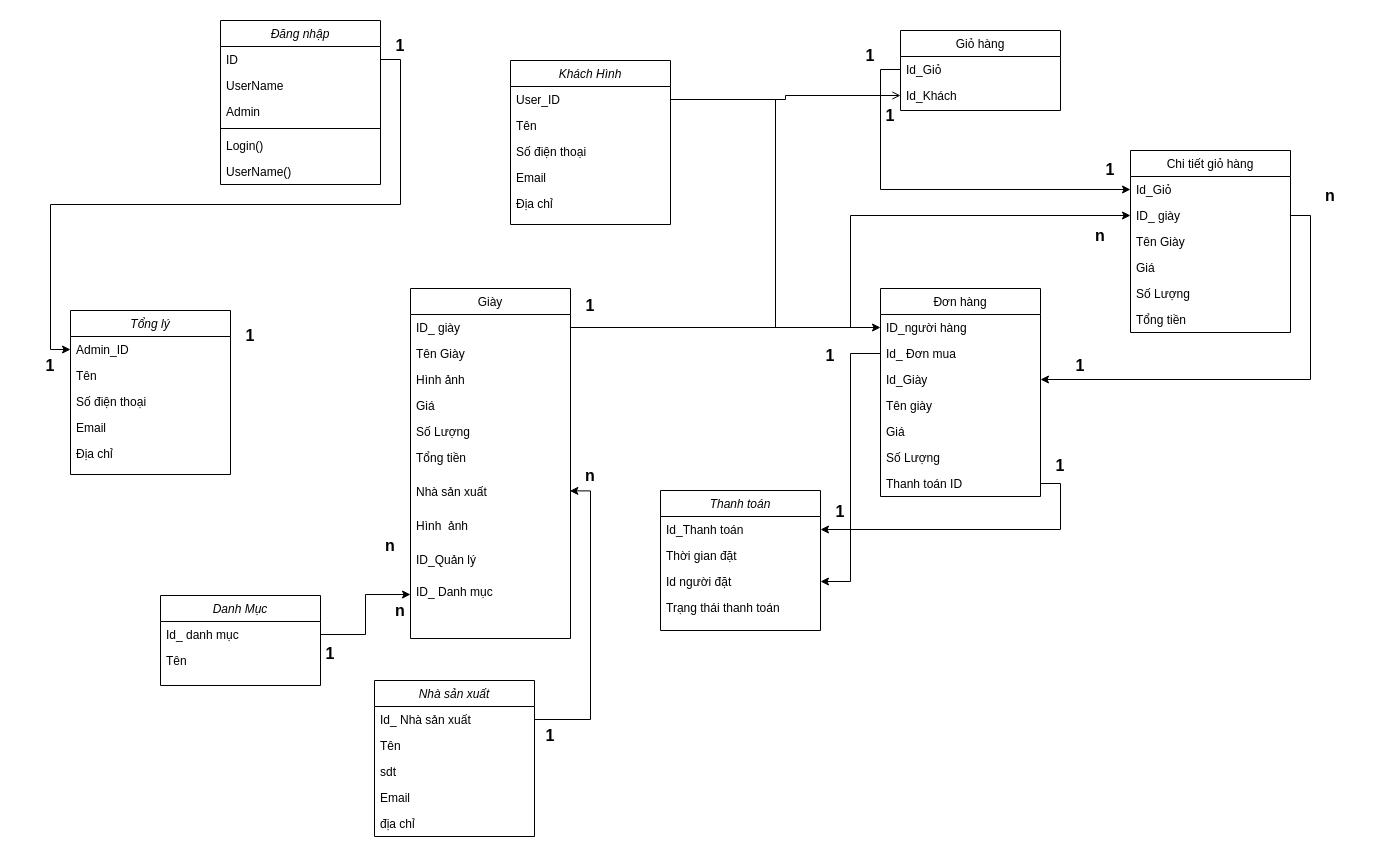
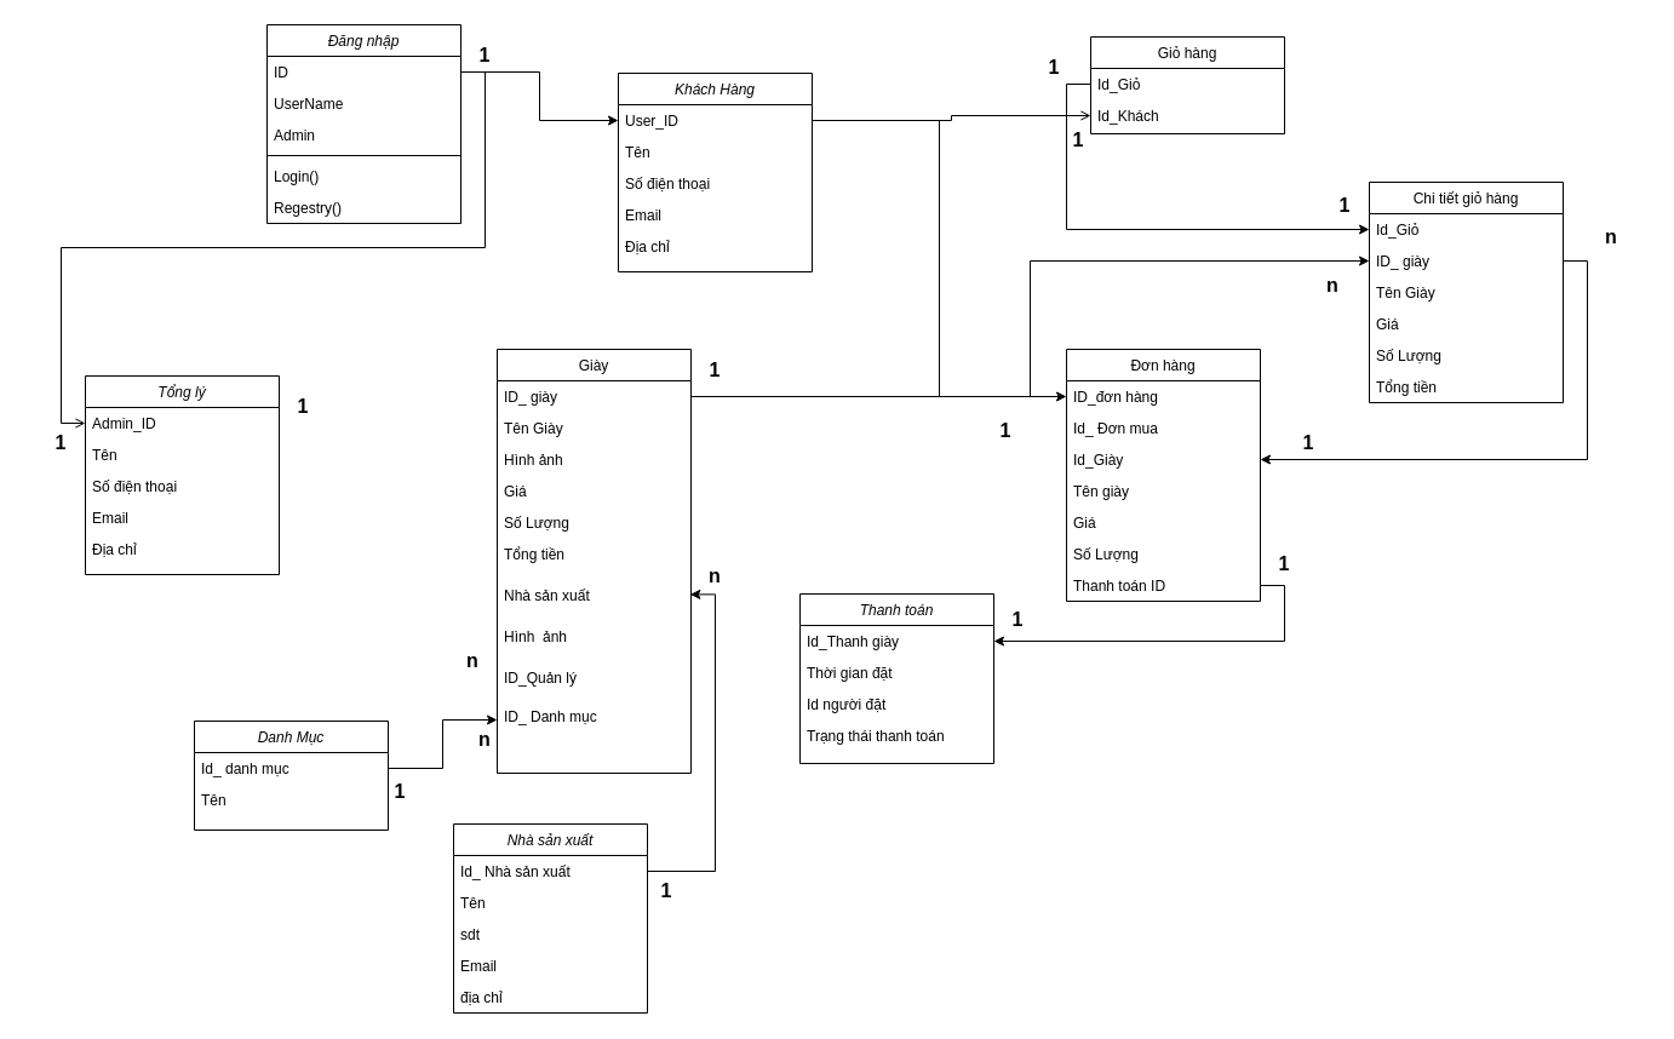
- <mxCell id="2" value="Khách Hình" style="swimlane;fontStyle=2;align=center;verticalAlign=top;childLayout=stackLayout;horizontal=1;startSize=26;horizontalStack=0;resizeParent=1;resizeLast=0;collapsible=1;marginBottom=0;rounded=0;shadow=0;strokeWidth=1;" parent="1" vertex="1"><mxGeometry x="510" y="60" width="160" height="164" as="geometry"><mxRectangle x="230" y="140" width="160" height="26" as="alternateBounds" /></mxGeometry></mxCell>
+ <mxCell id="2" value="Khách Hàng" style="swimlane;fontStyle=2;align=center;verticalAlign=top;childLayout=stackLayout;horizontal=1;startSize=26;horizontalStack=0;resizeParent=1;resizeLast=0;collapsible=1;marginBottom=0;rounded=0;shadow=0;strokeWidth=1;" parent="1" vertex="1"><mxGeometry x="510" y="60" width="160" height="164" as="geometry"><mxRectangle x="230" y="140" width="160" height="26" as="alternateBounds" /></mxGeometry></mxCell>
+ <mxCell id="55" style="edgeStyle=orthogonalEdgeStyle;rounded=0;orthogonalLoop=1;jettySize=auto;html=1;exitX=1;exitY=0.5;exitDx=0;exitDy=0;entryX=0;entryY=0.5;entryDx=0;entryDy=0;" edge="1" parent="1" source="12" target="3"><mxGeometry relative="1" as="geometry" /></mxCell>
- <mxCell id="17" value="UserName()" style="text;align=left;verticalAlign=top;spacingLeft=4;spacingRight=4;overflow=hidden;rotatable=0;points=[[0,0.5],[1,0.5]];portConstraint=eastwest;" vertex="1" parent="11"><mxGeometry y="138" width="160" height="26" as="geometry" /></mxCell>
+ <mxCell id="17" value="Regestry()" style="text;align=left;verticalAlign=top;spacingLeft=4;spacingRight=4;overflow=hidden;rotatable=0;points=[[0,0.5],[1,0.5]];portConstraint=eastwest;" vertex="1" parent="11"><mxGeometry y="138" width="160" height="26" as="geometry" /></mxCell>
- <mxCell id="43" value="ID_người hàng" style="text;align=left;verticalAlign=top;spacingLeft=4;spacingRight=4;overflow=hidden;rotatable=0;points=[[0,0.5],[1,0.5]];portConstraint=eastwest;" vertex="1" parent="42"><mxGeometry y="26" width="160" height="26" as="geometry" /></mxCell>
+ <mxCell id="43" value="ID_đơn hàng" style="text;align=left;verticalAlign=top;spacingLeft=4;spacingRight=4;overflow=hidden;rotatable=0;points=[[0,0.5],[1,0.5]];portConstraint=eastwest;" vertex="1" parent="42"><mxGeometry y="26" width="160" height="26" as="geometry" /></mxCell>
- <mxCell id="56" style="edgeStyle=orthogonalEdgeStyle;rounded=0;orthogonalLoop=1;jettySize=auto;html=1;exitX=1;exitY=0.5;exitDx=0;exitDy=0;entryX=0;entryY=0.5;entryDx=0;entryDy=0;" edge="1" parent="1" source="12" target="26"><mxGeometry relative="1" as="geometry" /></mxCell>
+ <mxCell id="56" style="edgeStyle=orthogonalEdgeStyle;rounded=0;orthogonalLoop=1;jettySize=auto;html=1;exitX=1;exitY=0.5;exitDx=0;exitDy=0;entryX=0;entryY=0.5;entryDx=0;entryDy=0;endArrow=open;" edge="1" parent="1" source="12" target="26"><mxGeometry relative="1" as="geometry" /></mxCell>
- <mxCell id="61" style="edgeStyle=orthogonalEdgeStyle;rounded=0;orthogonalLoop=1;jettySize=auto;html=1;exitX=0;exitY=0.5;exitDx=0;exitDy=0;entryX=1;entryY=0.5;entryDx=0;entryDy=0;" edge="1" parent="1" source="44" target="53"><mxGeometry relative="1" as="geometry" /></mxCell>
- <mxCell id="51" value="Id_Thanh toán" style="text;align=left;verticalAlign=top;spacingLeft=4;spacingRight=4;overflow=hidden;rotatable=0;points=[[0,0.5],[1,0.5]];portConstraint=eastwest;rounded=0;shadow=0;html=0;" vertex="1" parent="50"><mxGeometry y="26" width="160" height="26" as="geometry" /></mxCell>
+ <mxCell id="51" value="Id_Thanh giày" style="text;align=left;verticalAlign=top;spacingLeft=4;spacingRight=4;overflow=hidden;rotatable=0;points=[[0,0.5],[1,0.5]];portConstraint=eastwest;rounded=0;shadow=0;html=0;" vertex="1" parent="50"><mxGeometry y="26" width="160" height="26" as="geometry" /></mxCell>
